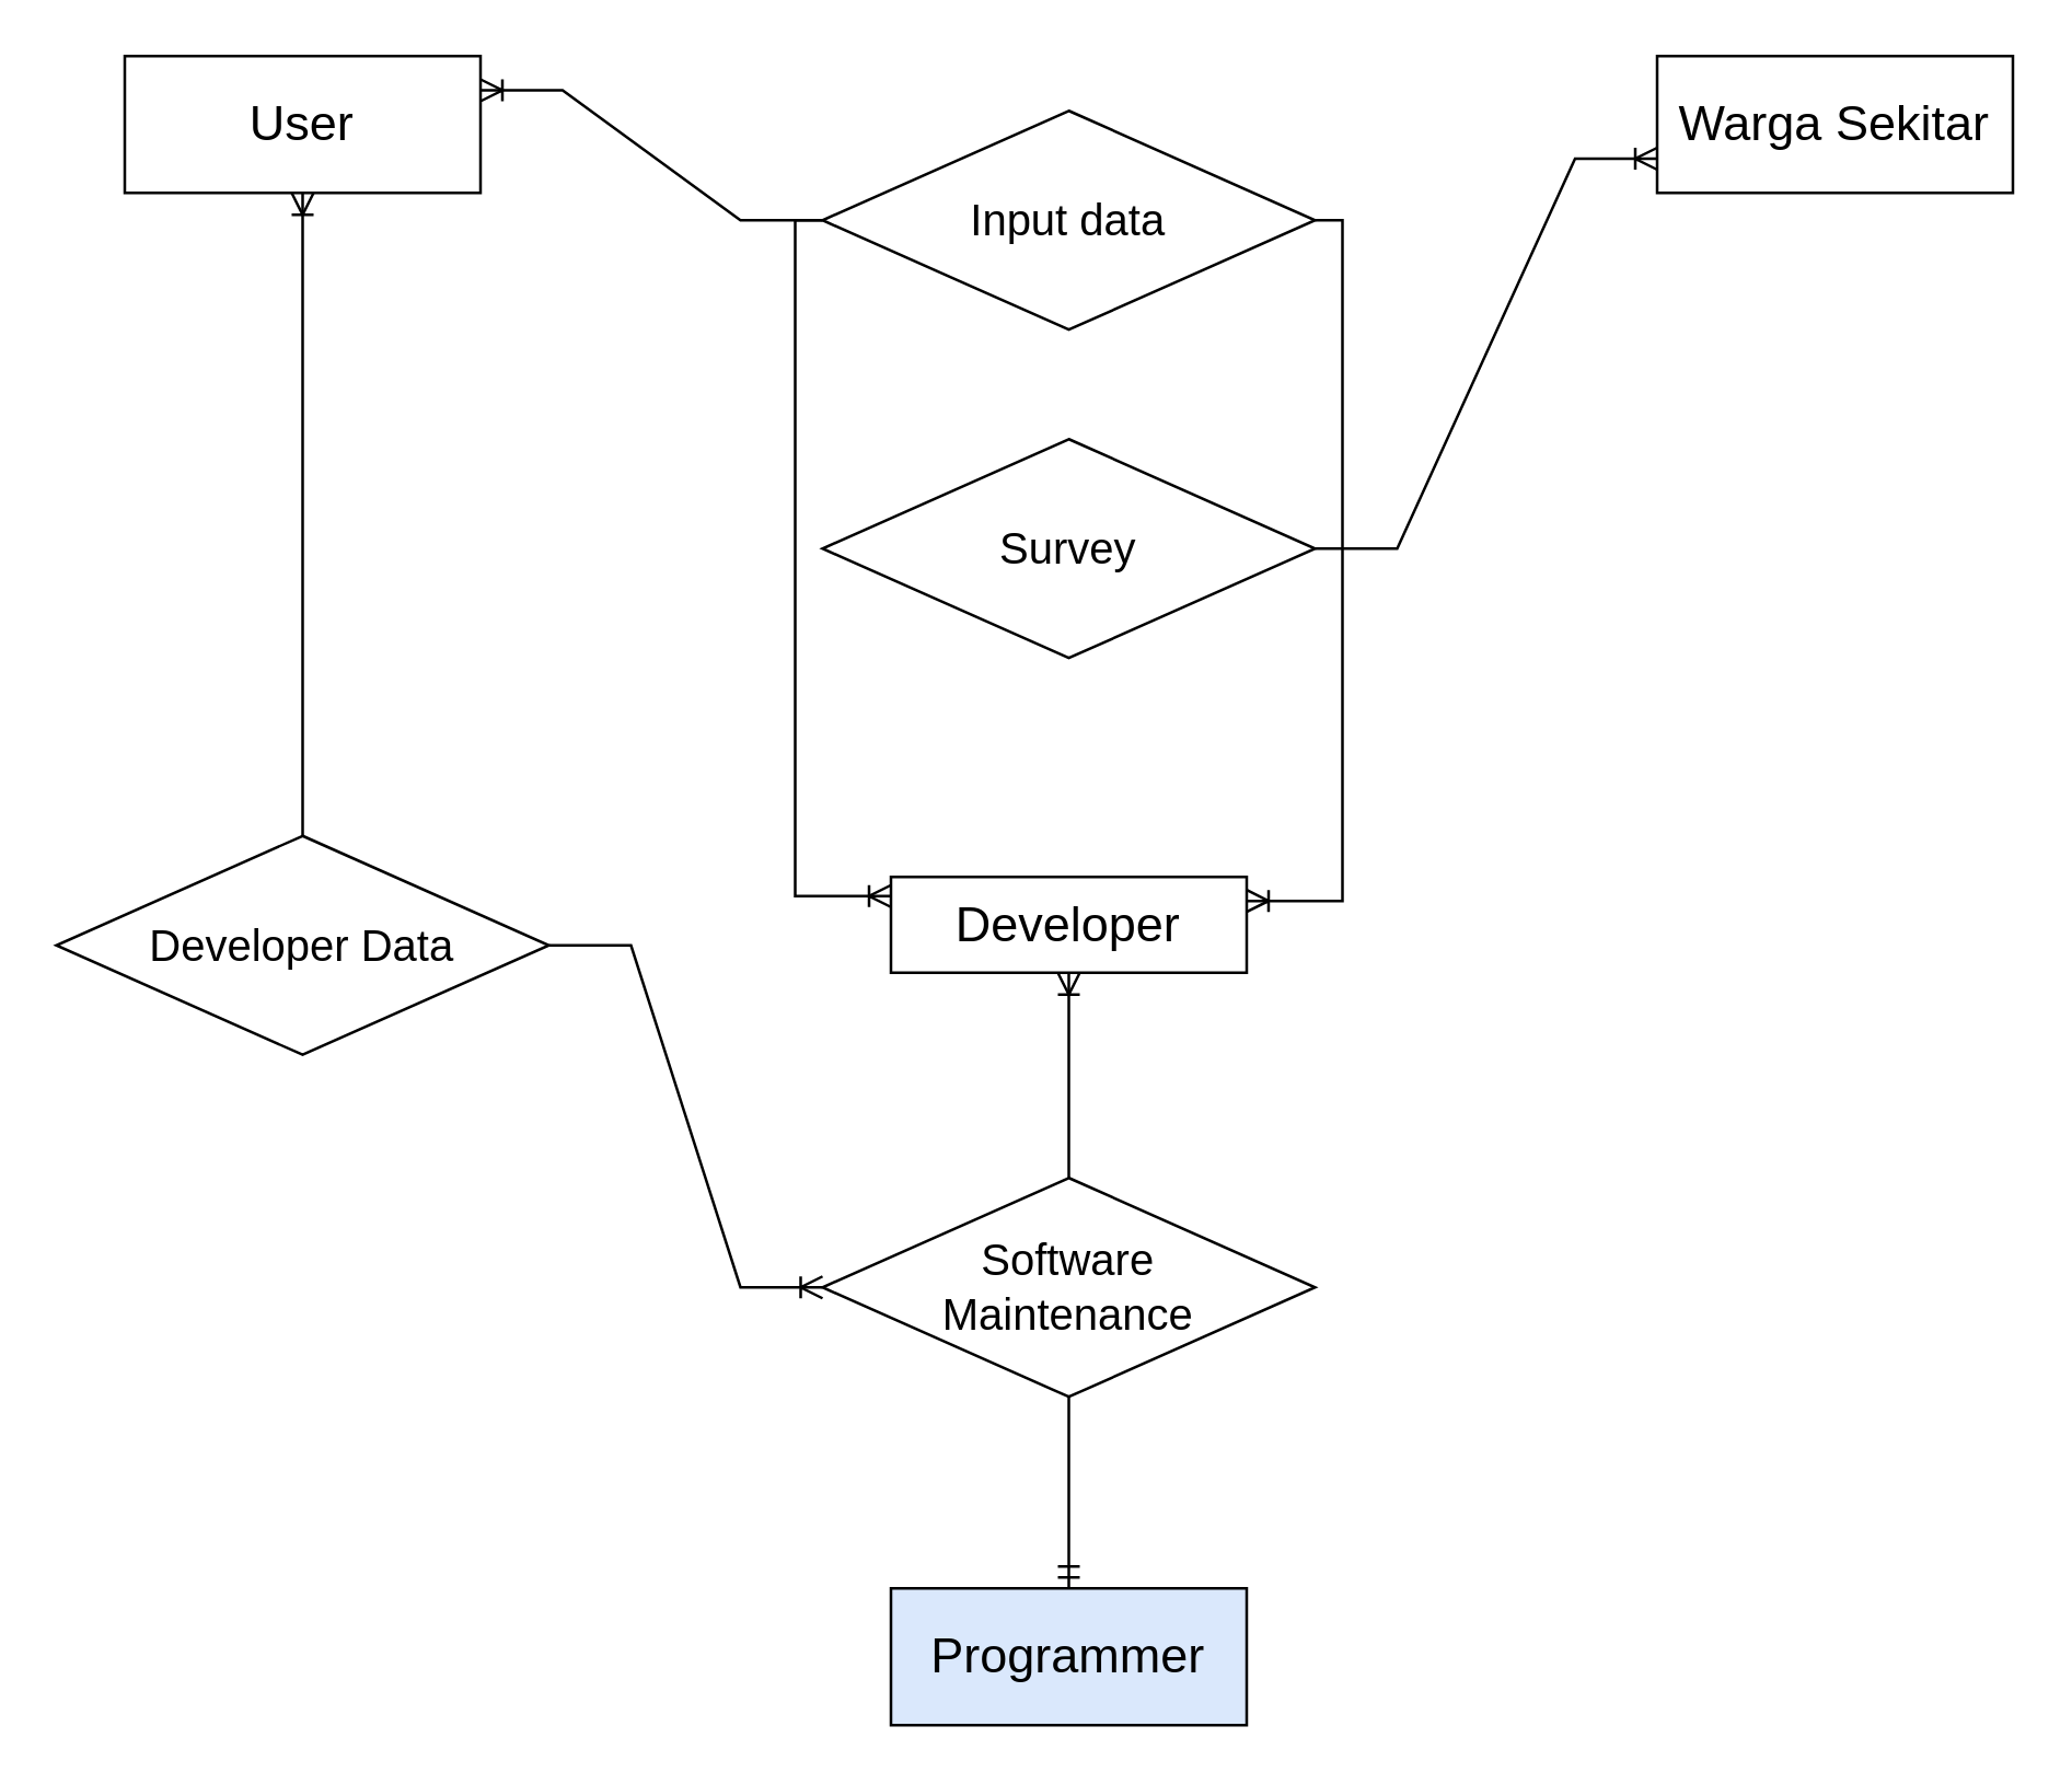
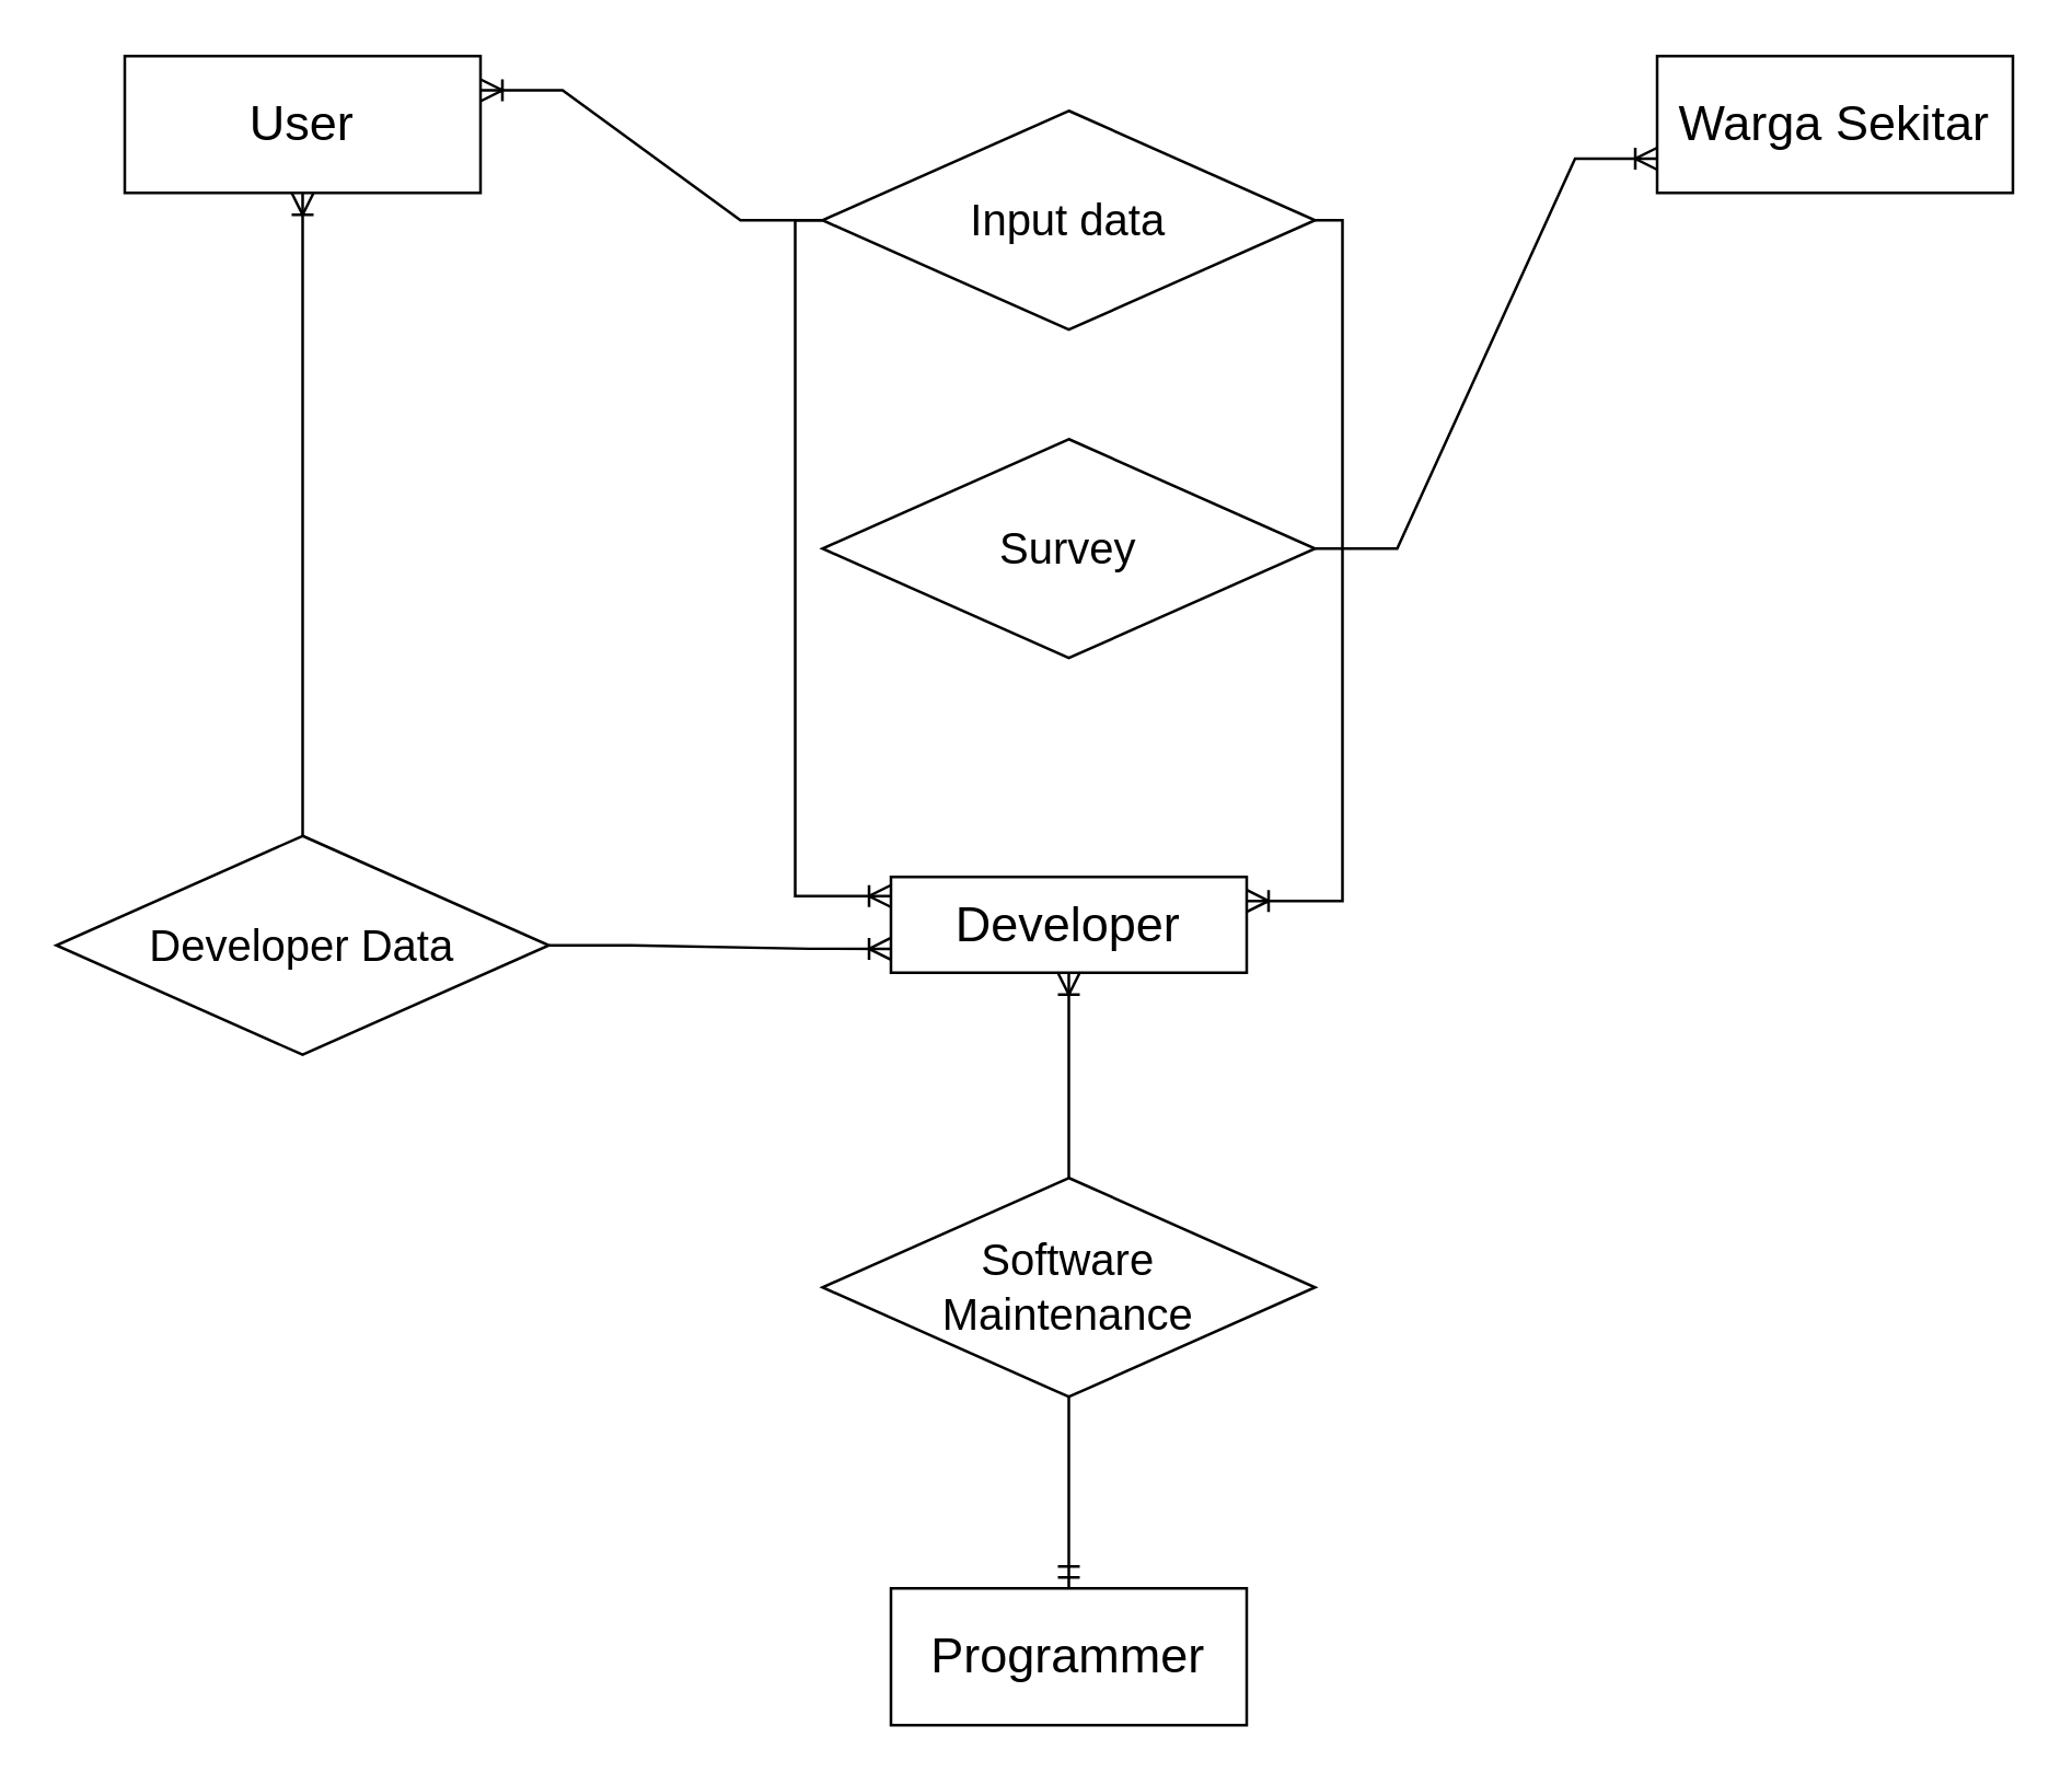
- <mxCell id="13" value="" style="fontSize=12;html=1;endArrow=ERoneToMany;rounded=0;edgeStyle=entityRelationEdgeStyle;" parent="1" source="11" target="14" edge="1"><mxGeometry width="100" height="100" relative="1" as="geometry"><mxPoint x="120" y="315" as="sourcePoint" /><mxPoint x="120" y="80" as="targetPoint" /></mxGeometry></mxCell>
+ <mxCell id="13" value="" style="fontSize=12;html=1;endArrow=ERoneToMany;rounded=0;entryX=0;entryY=0.75;entryDx=0;entryDy=0;edgeStyle=entityRelationEdgeStyle;" parent="1" source="11" target="5" edge="1"><mxGeometry width="100" height="100" relative="1" as="geometry"><mxPoint x="120" y="315" as="sourcePoint" /><mxPoint x="120" y="80" as="targetPoint" /></mxGeometry></mxCell>
- <mxCell id="3" value="&lt;font style=&quot;font-size: 18px;&quot;&gt;Programmer&lt;/font&gt;" style="whiteSpace=wrap;html=1;align=center;fillColor=#dae8fc;" parent="1" vertex="1"><mxGeometry x="325" y="580" width="130" height="50" as="geometry" /></mxCell>
+ <mxCell id="3" value="&lt;font style=&quot;font-size: 18px;&quot;&gt;Programmer&lt;/font&gt;" style="whiteSpace=wrap;html=1;align=center;" parent="1" vertex="1"><mxGeometry x="325" y="580" width="130" height="50" as="geometry" /></mxCell>
